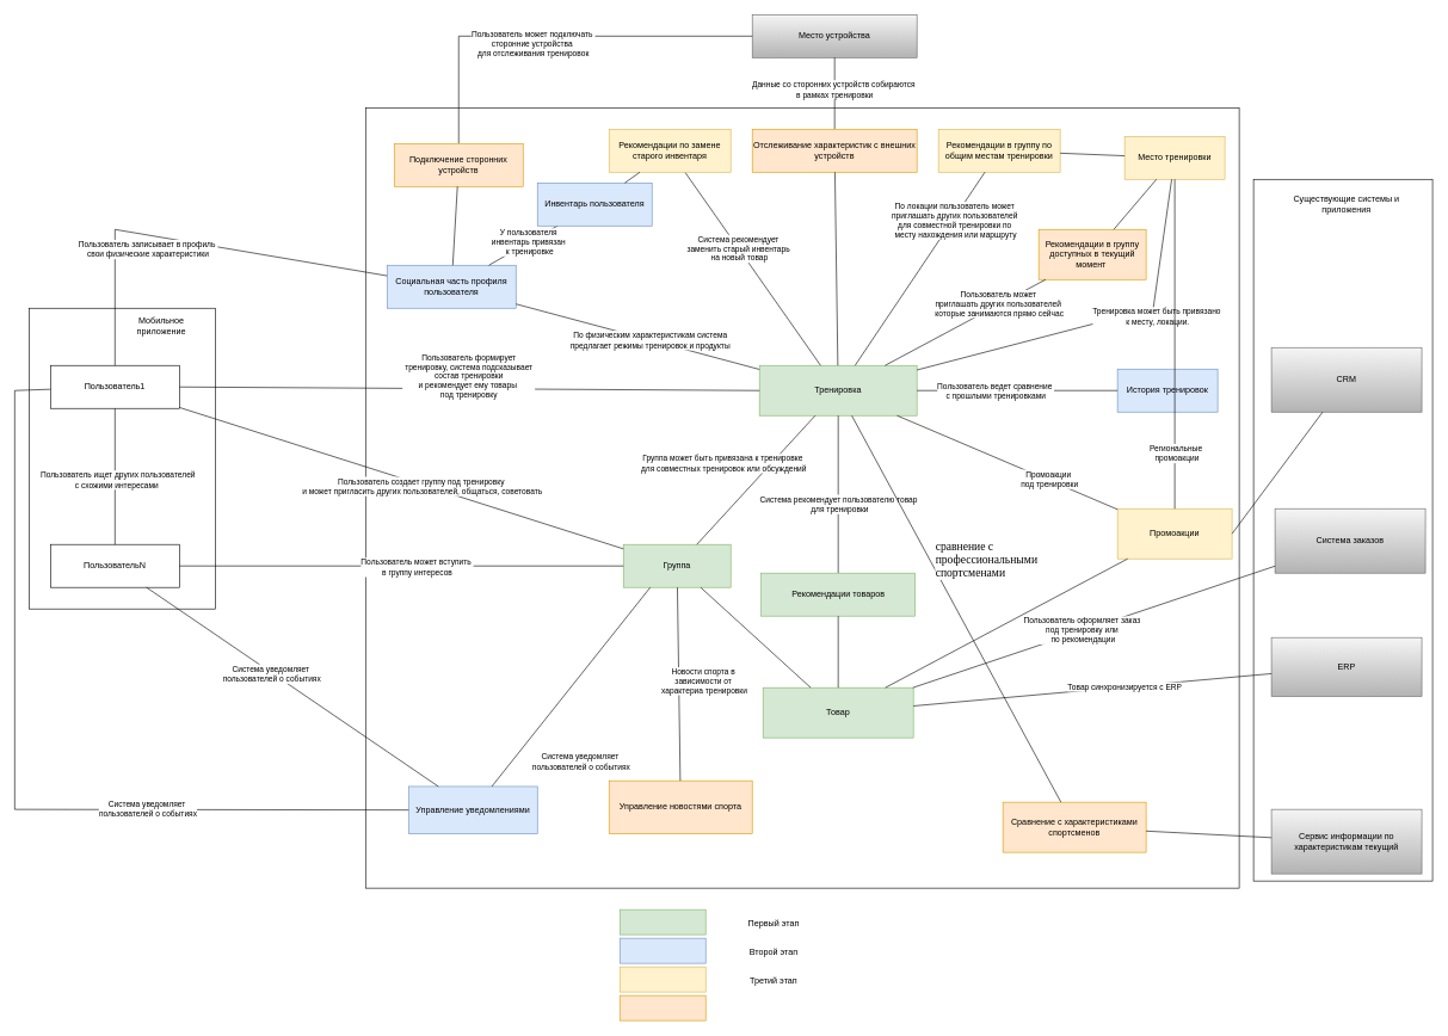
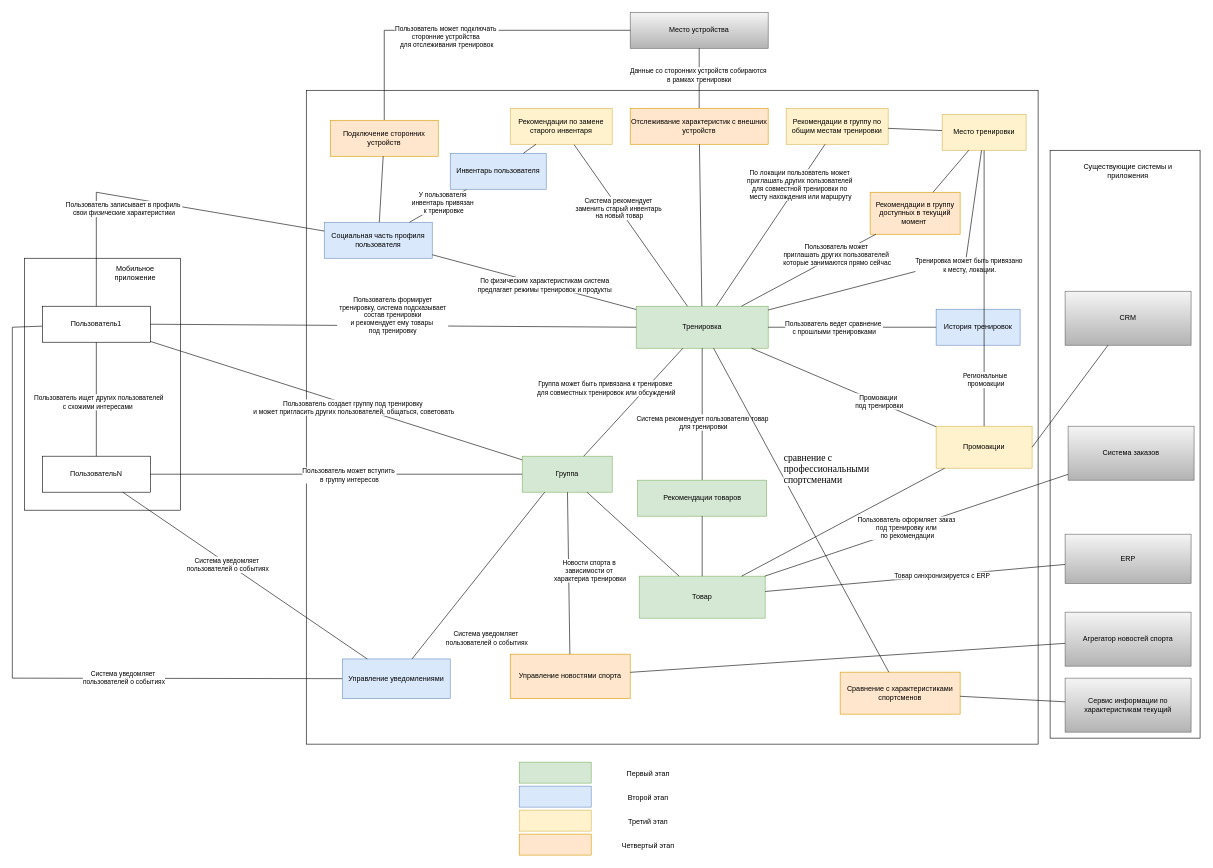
+ <mxCell id="66" value="Агрегатор новостей спорта" style="rounded=0;whiteSpace=wrap;html=1;fillColor=#f5f5f5;strokeColor=#666666;gradientColor=#b3b3b3;" vertex="1" parent="1"><mxGeometry x="1775" y="1020" width="210" height="90" as="geometry" /></mxCell>
+ <mxCell id="67" value="" style="endArrow=none;html=1;rounded=0;" edge="1" parent="1" source="66" target="58"><mxGeometry width="50" height="50" relative="1" as="geometry"><mxPoint x="1190" y="780" as="sourcePoint" /><mxPoint x="1240" y="730" as="targetPoint" /></mxGeometry></mxCell>
+ <mxCell id="87" value="Четвертый этап" style="text;html=1;align=center;verticalAlign=middle;whiteSpace=wrap;rounded=0;" vertex="1" parent="1"><mxGeometry x="1020" y="1395" width="120" height="30" as="geometry" /></mxCell>
